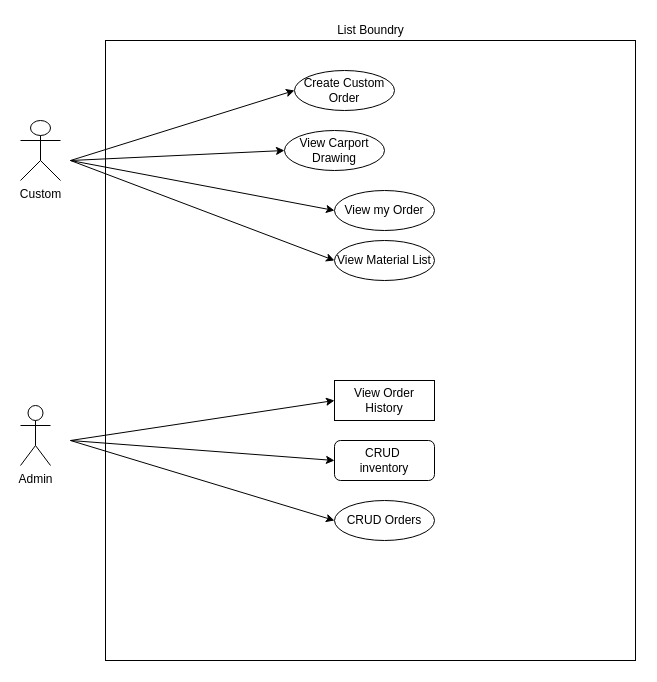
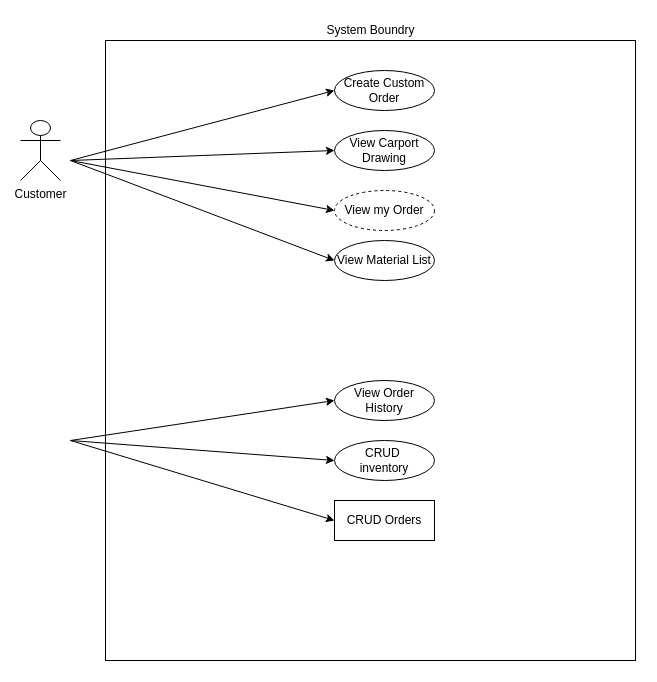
- <mxCell id="5" value="List Boundry" style="text;html=1;align=center;verticalAlign=middle;resizable=0;points=[];autosize=1;strokeColor=none;" parent="1" vertex="1"><mxGeometry x="320" y="20" width="100" height="20" as="geometry" /></mxCell>
+ <mxCell id="5" value="System Boundry" style="text;html=1;align=center;verticalAlign=middle;resizable=0;points=[];autosize=1;strokeColor=none;" parent="1" vertex="1"><mxGeometry x="320" y="20" width="100" height="20" as="geometry" /></mxCell>
- <mxCell id="6" value="Create Custom Order" style="ellipse;whiteSpace=wrap;html=1;fillColor=none;" parent="1" vertex="1"><mxGeometry x="294" y="70" width="100" height="40" as="geometry" /></mxCell>
+ <mxCell id="6" value="Create Custom Order" style="ellipse;whiteSpace=wrap;html=1;fillColor=none;" parent="1" vertex="1"><mxGeometry x="334" y="70" width="100" height="40" as="geometry" /></mxCell>
- <mxCell id="14" value="View Carport Drawing" style="ellipse;whiteSpace=wrap;html=1;fillColor=none;" parent="1" vertex="1"><mxGeometry x="284" y="130" width="100" height="40" as="geometry" /></mxCell>
+ <mxCell id="14" value="View Carport Drawing" style="ellipse;whiteSpace=wrap;html=1;fillColor=none;" parent="1" vertex="1"><mxGeometry x="334" y="130" width="100" height="40" as="geometry" /></mxCell>
- <mxCell id="2" value="Custom" style="shape=umlActor;verticalLabelPosition=bottom;verticalAlign=top;html=1;outlineConnect=0;" parent="1" vertex="1"><mxGeometry x="20" y="120" width="40" height="60" as="geometry" /></mxCell>
+ <mxCell id="2" value="Customer" style="shape=umlActor;verticalLabelPosition=bottom;verticalAlign=top;html=1;outlineConnect=0;" parent="1" vertex="1"><mxGeometry x="20" y="120" width="40" height="60" as="geometry" /></mxCell>
- <mxCell id="7" value="View my Order" style="ellipse;whiteSpace=wrap;html=1;fillColor=none;" parent="1" vertex="1"><mxGeometry x="334" y="190" width="100" height="40" as="geometry" /></mxCell>
+ <mxCell id="7" value="View my Order" style="ellipse;whiteSpace=wrap;html=1;fillColor=none;dashed=1;" parent="1" vertex="1"><mxGeometry x="334" y="190" width="100" height="40" as="geometry" /></mxCell>
- <mxCell id="9" value="View Order History" style="whiteSpace=wrap;html=1;fillColor=none;rounded=0;" parent="1" vertex="1"><mxGeometry x="334" y="380" width="100" height="40" as="geometry" /></mxCell>
+ <mxCell id="9" value="View Order History" style="ellipse;whiteSpace=wrap;html=1;fillColor=none;" parent="1" vertex="1"><mxGeometry x="334" y="380" width="100" height="40" as="geometry" /></mxCell>
- <mxCell id="3" value="Admin" style="shape=umlActor;verticalLabelPosition=bottom;verticalAlign=top;html=1;outlineConnect=0;" parent="1" vertex="1"><mxGeometry x="20" y="405" width="30" height="60" as="geometry" /></mxCell>
- <mxCell id="10" value="&lt;span&gt;CRUD&amp;nbsp;&lt;/span&gt;&lt;br&gt;&lt;span&gt;inventory&lt;/span&gt;" style="whiteSpace=wrap;html=1;fillColor=none;rounded=1;" parent="1" vertex="1"><mxGeometry x="334" y="440" width="100" height="40" as="geometry" /></mxCell>
+ <mxCell id="10" value="&lt;span&gt;CRUD&amp;nbsp;&lt;/span&gt;&lt;br&gt;&lt;span&gt;inventory&lt;/span&gt;" style="ellipse;whiteSpace=wrap;html=1;fillColor=none;" parent="1" vertex="1"><mxGeometry x="334" y="440" width="100" height="40" as="geometry" /></mxCell>
- <mxCell id="8" value="CRUD Orders" style="ellipse;whiteSpace=wrap;html=1;fillColor=none;" parent="1" vertex="1"><mxGeometry x="334" y="500" width="100" height="40" as="geometry" /></mxCell>
+ <mxCell id="8" value="CRUD Orders" style="whiteSpace=wrap;html=1;fillColor=none;rounded=0;" parent="1" vertex="1"><mxGeometry x="334" y="500" width="100" height="40" as="geometry" /></mxCell>
